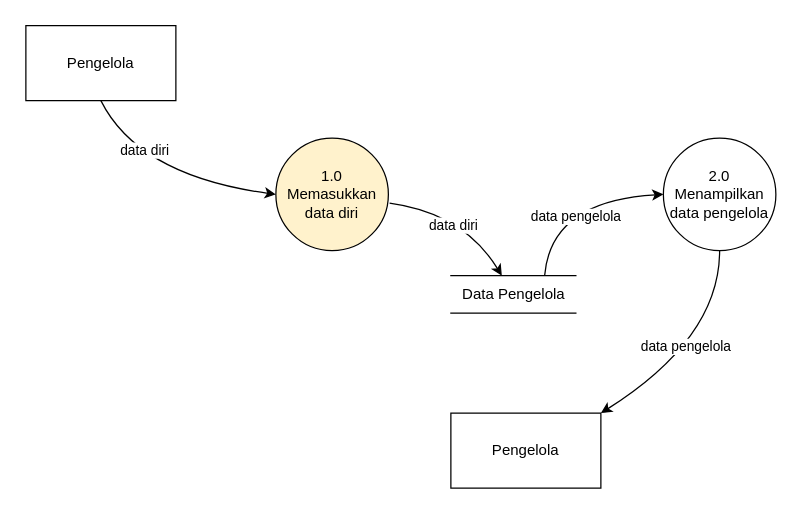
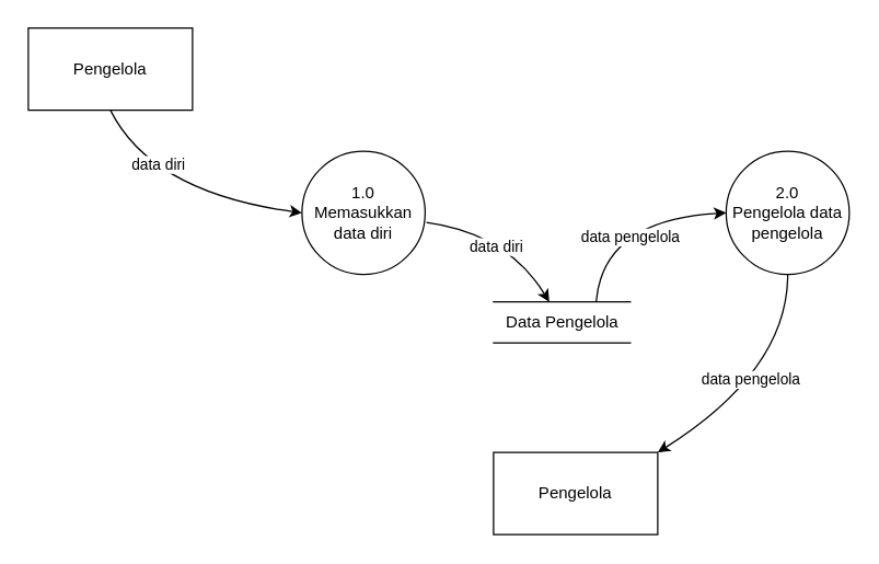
- <mxCell id="3" value="1.0&lt;br&gt;Memasukkan data diri" style="ellipse;whiteSpace=wrap;html=1;aspect=fixed;fillColor=#fff2cc;" parent="1" vertex="1"><mxGeometry x="220" y="110" width="90" height="90" as="geometry" /></mxCell>
+ <mxCell id="3" value="1.0&lt;br&gt;Memasukkan data diri" style="ellipse;whiteSpace=wrap;html=1;aspect=fixed;" parent="1" vertex="1"><mxGeometry x="220" y="110" width="90" height="90" as="geometry" /></mxCell>
- <mxCell id="9" value="2.0&lt;br&gt;Menampilkan data pengelola" style="ellipse;whiteSpace=wrap;html=1;aspect=fixed;" parent="1" vertex="1"><mxGeometry x="530" y="110" width="90" height="90" as="geometry" /></mxCell>
+ <mxCell id="9" value="2.0&lt;br&gt;Pengelola data pengelola" style="ellipse;whiteSpace=wrap;html=1;aspect=fixed;" parent="1" vertex="1"><mxGeometry x="530" y="110" width="90" height="90" as="geometry" /></mxCell>
